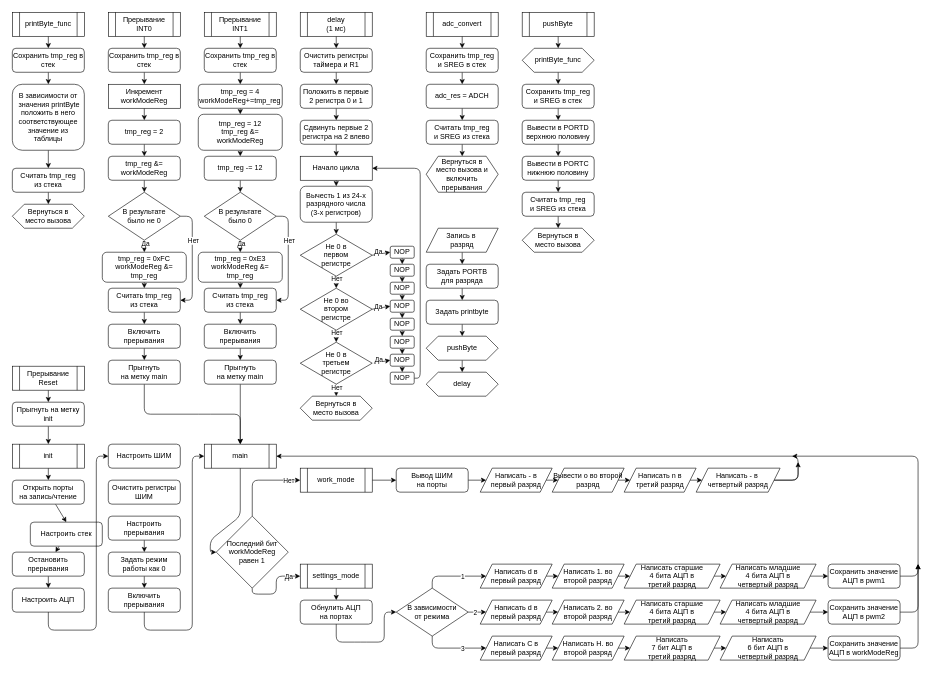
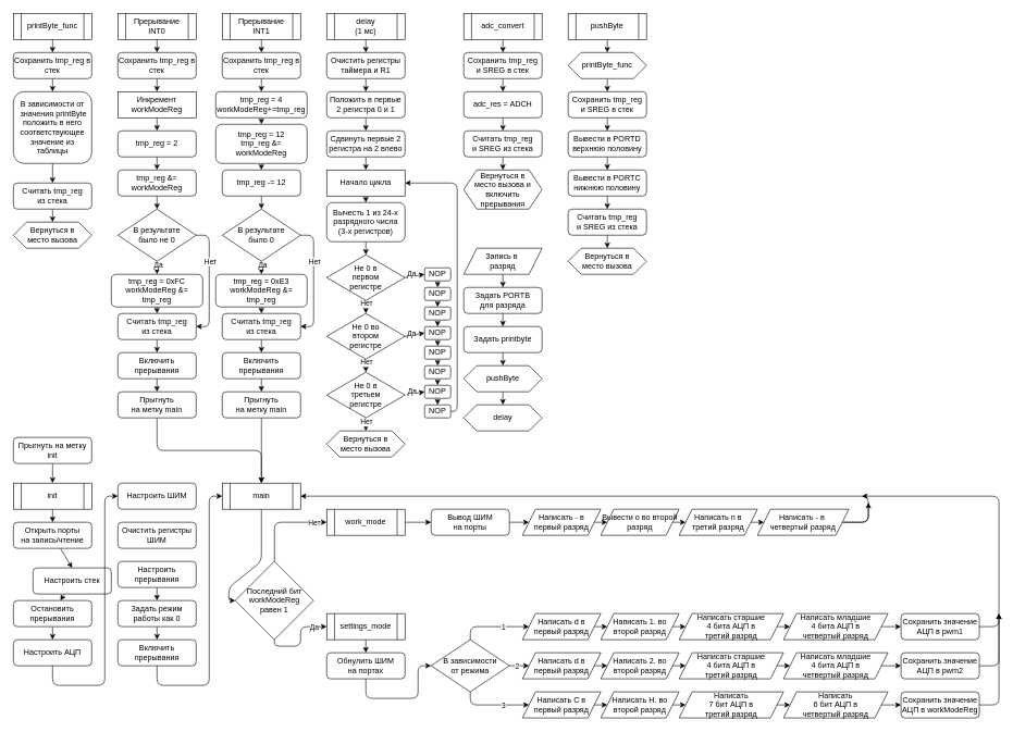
- <mxCell id="3" value="Прерывание Reset" style="shape=process;whiteSpace=wrap;html=1;backgroundOutline=1;" parent="1" vertex="1"><mxGeometry x="20" y="610" width="120" height="40" as="geometry" /></mxCell>
- <mxCell id="2" style="edgeStyle=none;html=1;" parent="1" source="3" target="9" edge="1"><mxGeometry relative="1" as="geometry" /></mxCell>
- <mxCell id="142" value="Обнулить АЦП&lt;br&gt;на портах" style="rounded=1;whiteSpace=wrap;html=1;glass=0;gradientColor=none;" parent="1" vertex="1"><mxGeometry x="500" y="1000" width="120" height="40" as="geometry" /></mxCell>
+ <mxCell id="142" value="Обнулить ШИМ&lt;br&gt;на портах" style="rounded=1;whiteSpace=wrap;html=1;glass=0;gradientColor=none;" parent="1" vertex="1"><mxGeometry x="500" y="1000" width="120" height="40" as="geometry" /></mxCell>
